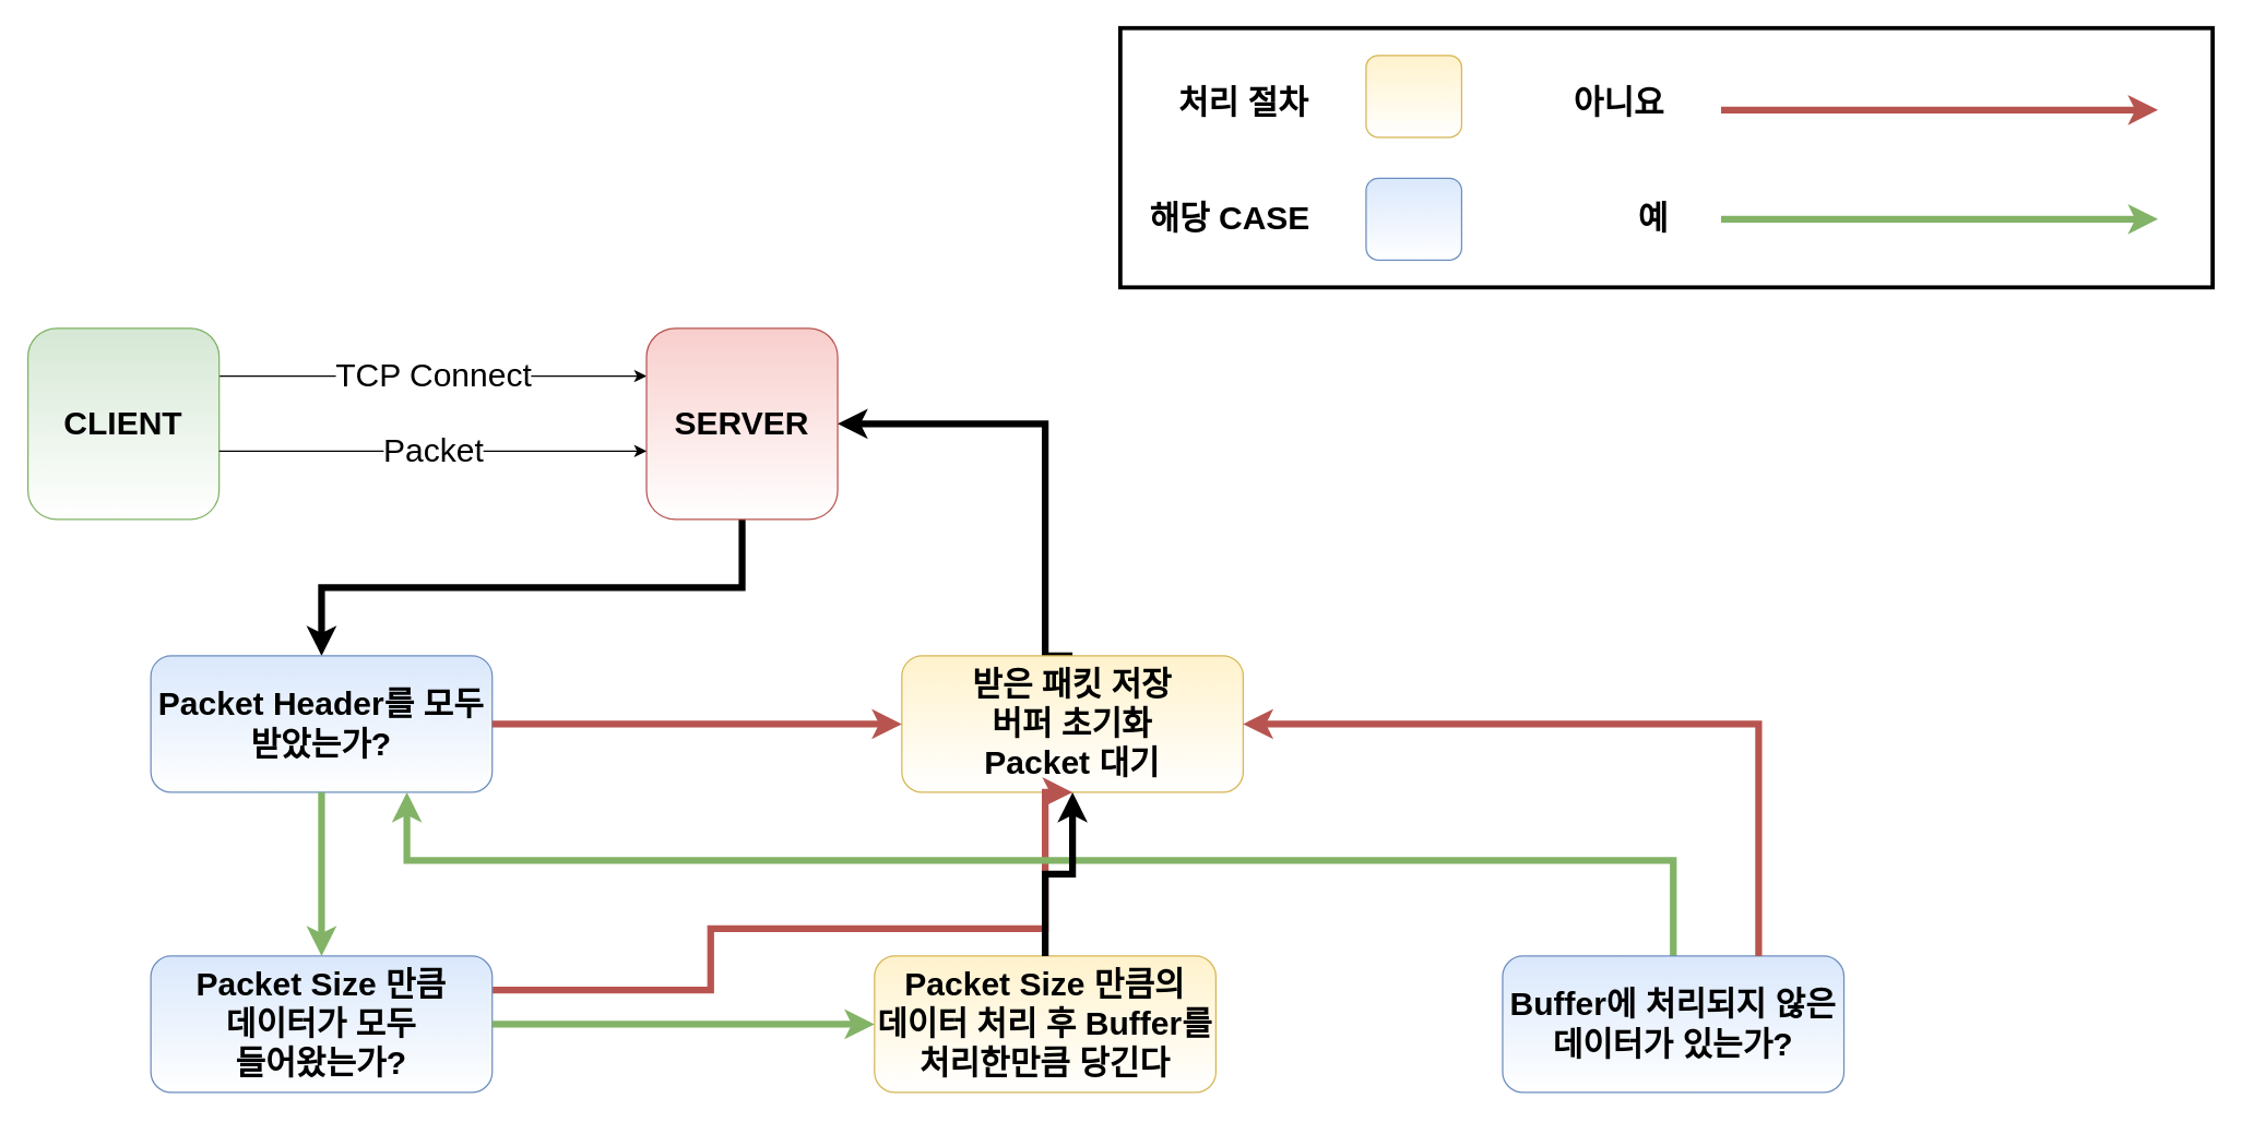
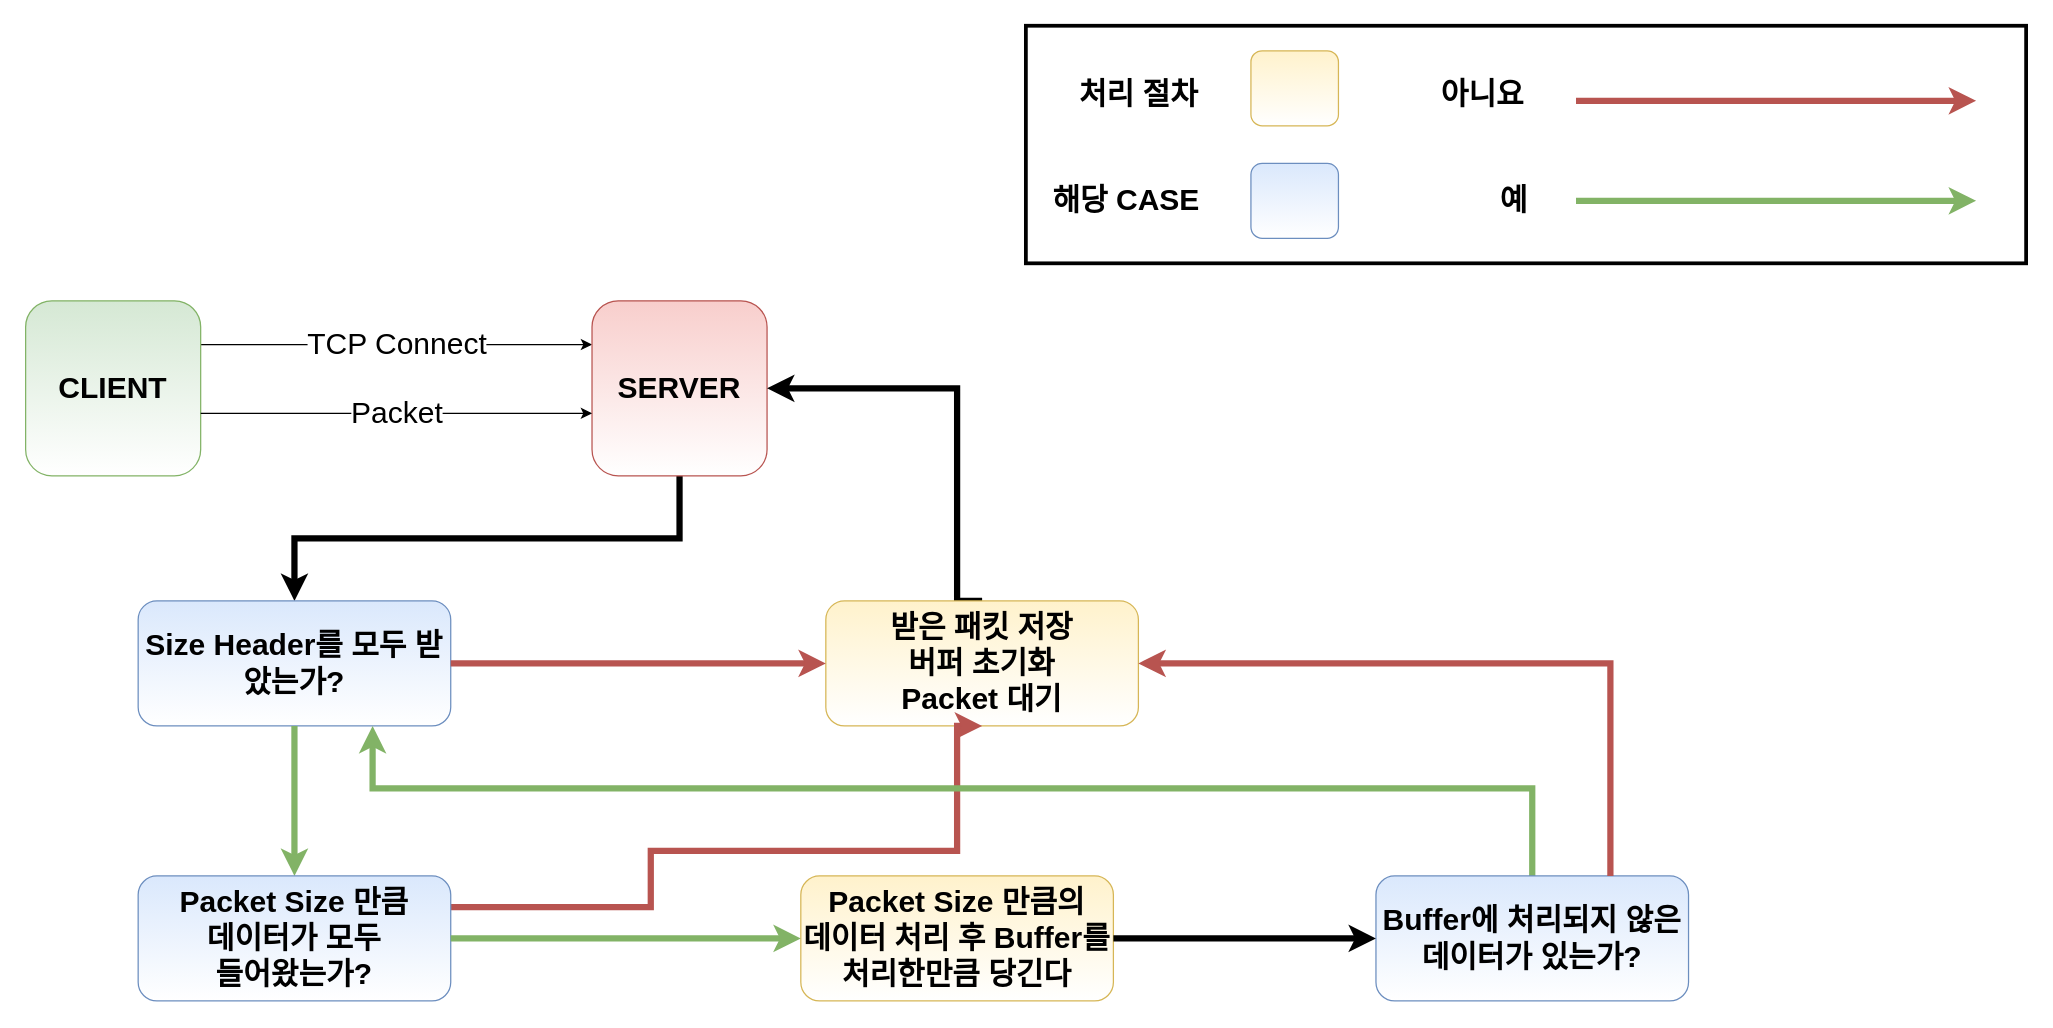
- <mxCell id="8" value="Packet Header를 모두 받았는가?" style="whiteSpace=wrap;html=1;rounded=1;shadow=0;fontSize=24;fontStyle=1;strokeColor=#6c8ebf;fillColor=#dae8fc;glass=0;sketch=0;gradientColor=#ffffff;" vertex="1" parent="1"><mxGeometry x="110" y="480" width="250" height="100" as="geometry" /></mxCell>
+ <mxCell id="8" value="Size Header를 모두 받았는가?" style="whiteSpace=wrap;html=1;rounded=1;shadow=0;fontSize=24;fontStyle=1;strokeColor=#6c8ebf;fillColor=#dae8fc;glass=0;sketch=0;gradientColor=#ffffff;" vertex="1" parent="1"><mxGeometry x="110" y="480" width="250" height="100" as="geometry" /></mxCell>
- <mxCell id="23" style="edgeStyle=orthogonalEdgeStyle;rounded=0;orthogonalLoop=1;jettySize=auto;html=1;fillColor=#d5e8d4;strokeColor=#000000;strokeWidth=5;" edge="1" parent="1" source="19" target="15"><mxGeometry relative="1" as="geometry"><mxPoint x="1360" y="749.5" as="targetPoint" /><mxPoint x="1250" y="749.5" as="sourcePoint" /></mxGeometry></mxCell>
+ <mxCell id="23" style="edgeStyle=orthogonalEdgeStyle;rounded=0;orthogonalLoop=1;jettySize=auto;html=1;fillColor=#d5e8d4;strokeColor=#000000;strokeWidth=5;" edge="1" parent="1" source="19" target="22"><mxGeometry relative="1" as="geometry"><mxPoint x="1360" y="749.5" as="targetPoint" /><mxPoint x="1250" y="749.5" as="sourcePoint" /></mxGeometry></mxCell>
